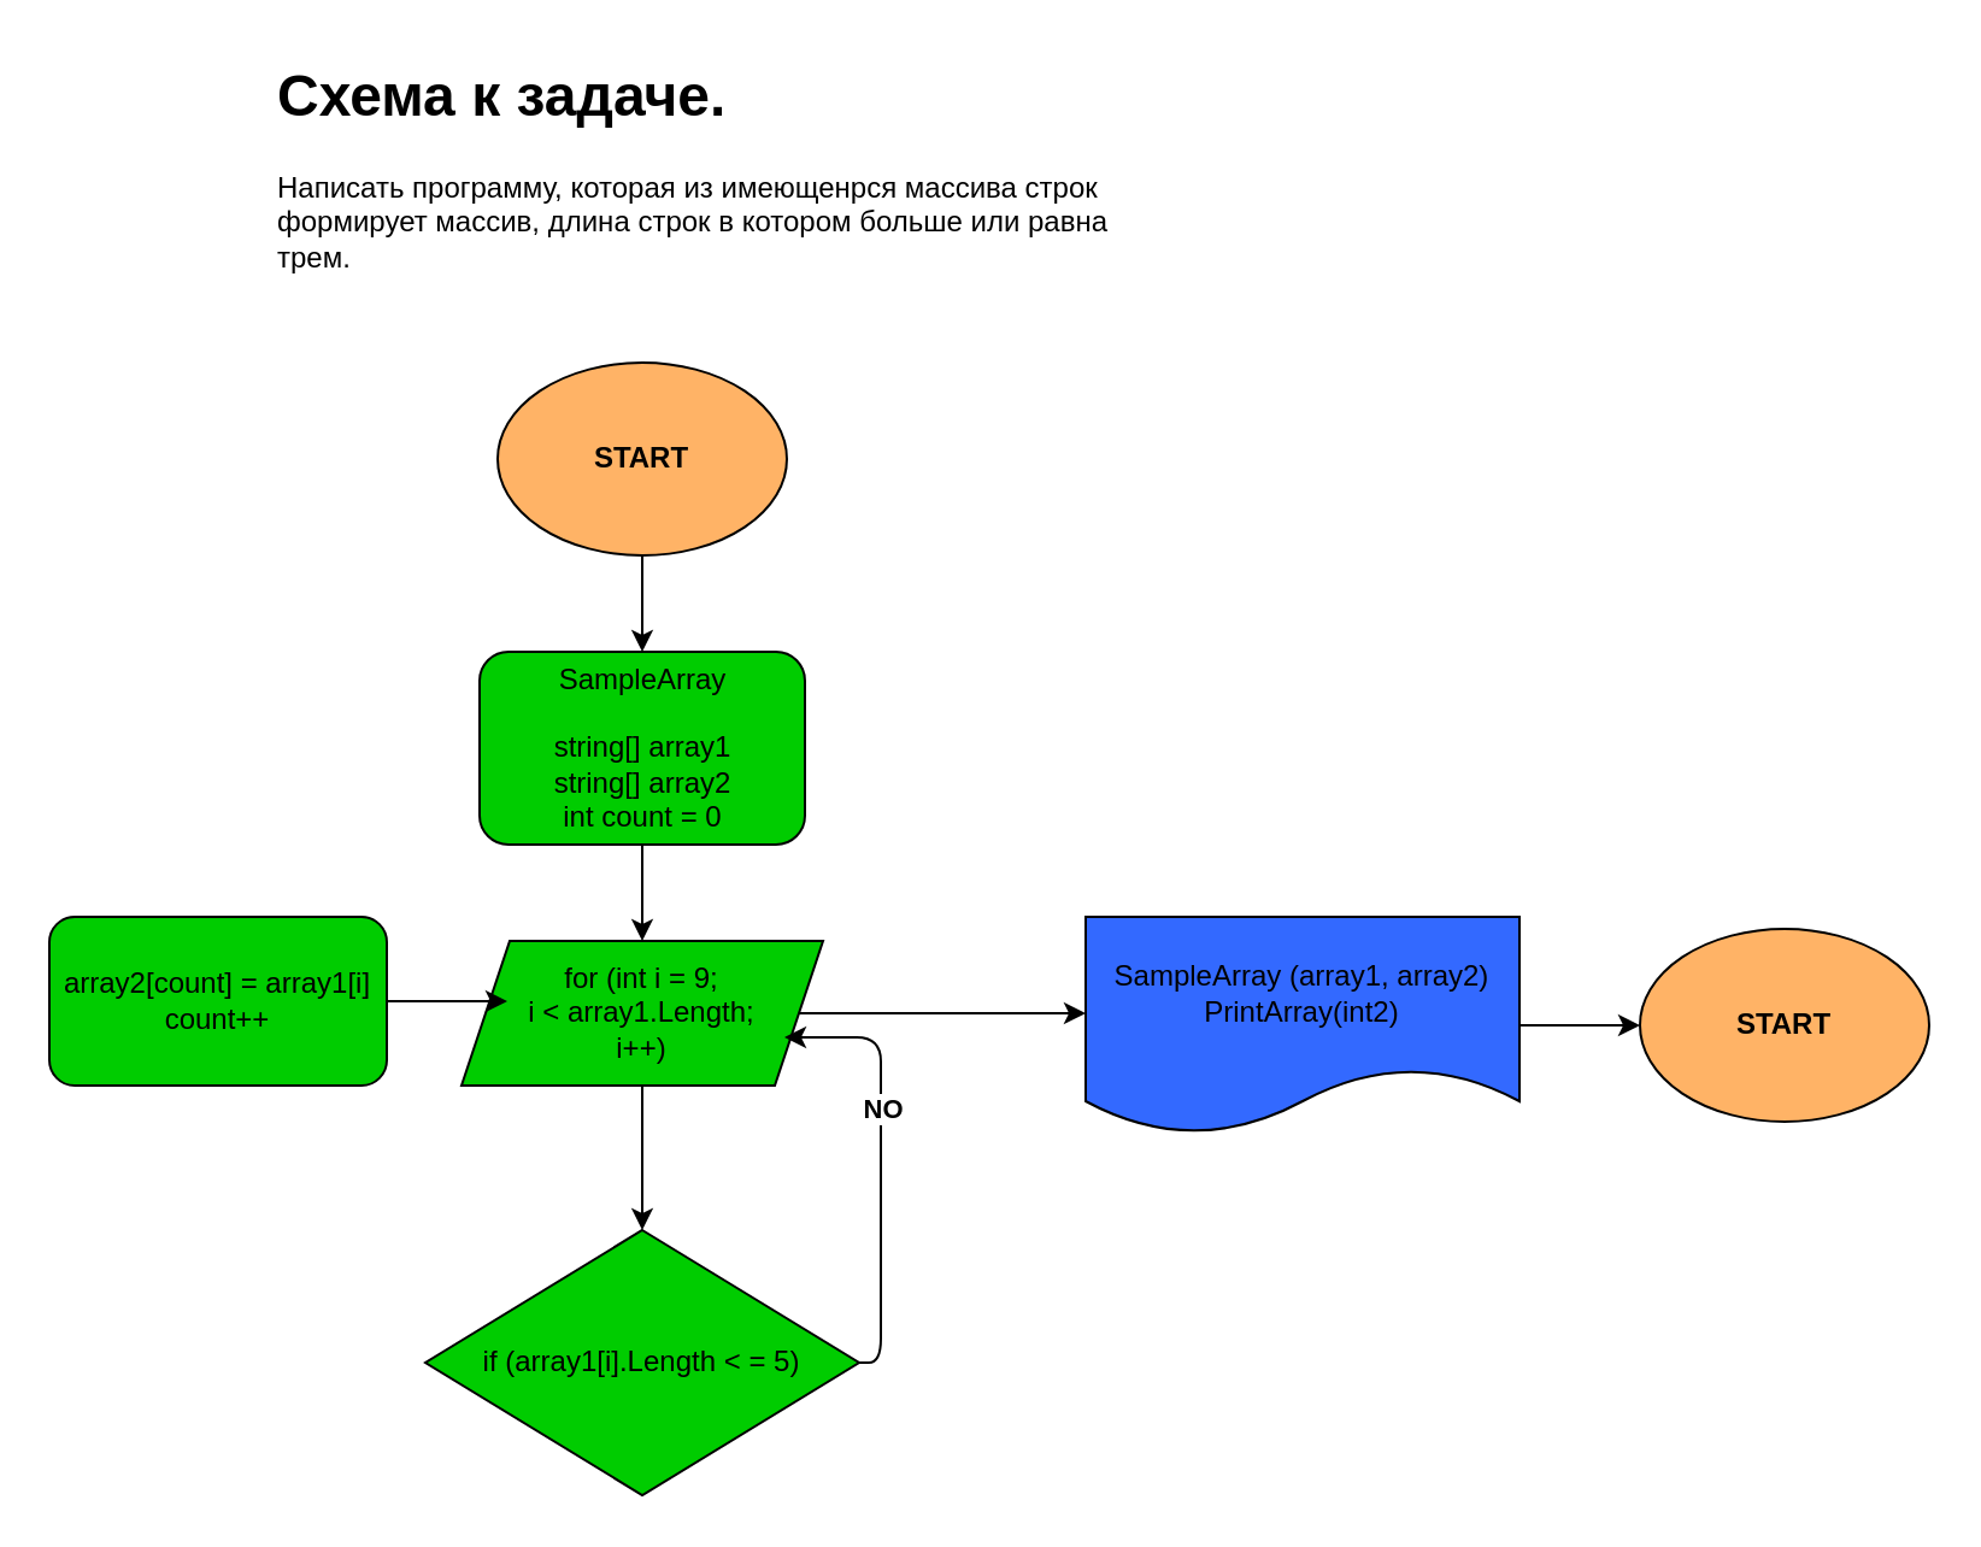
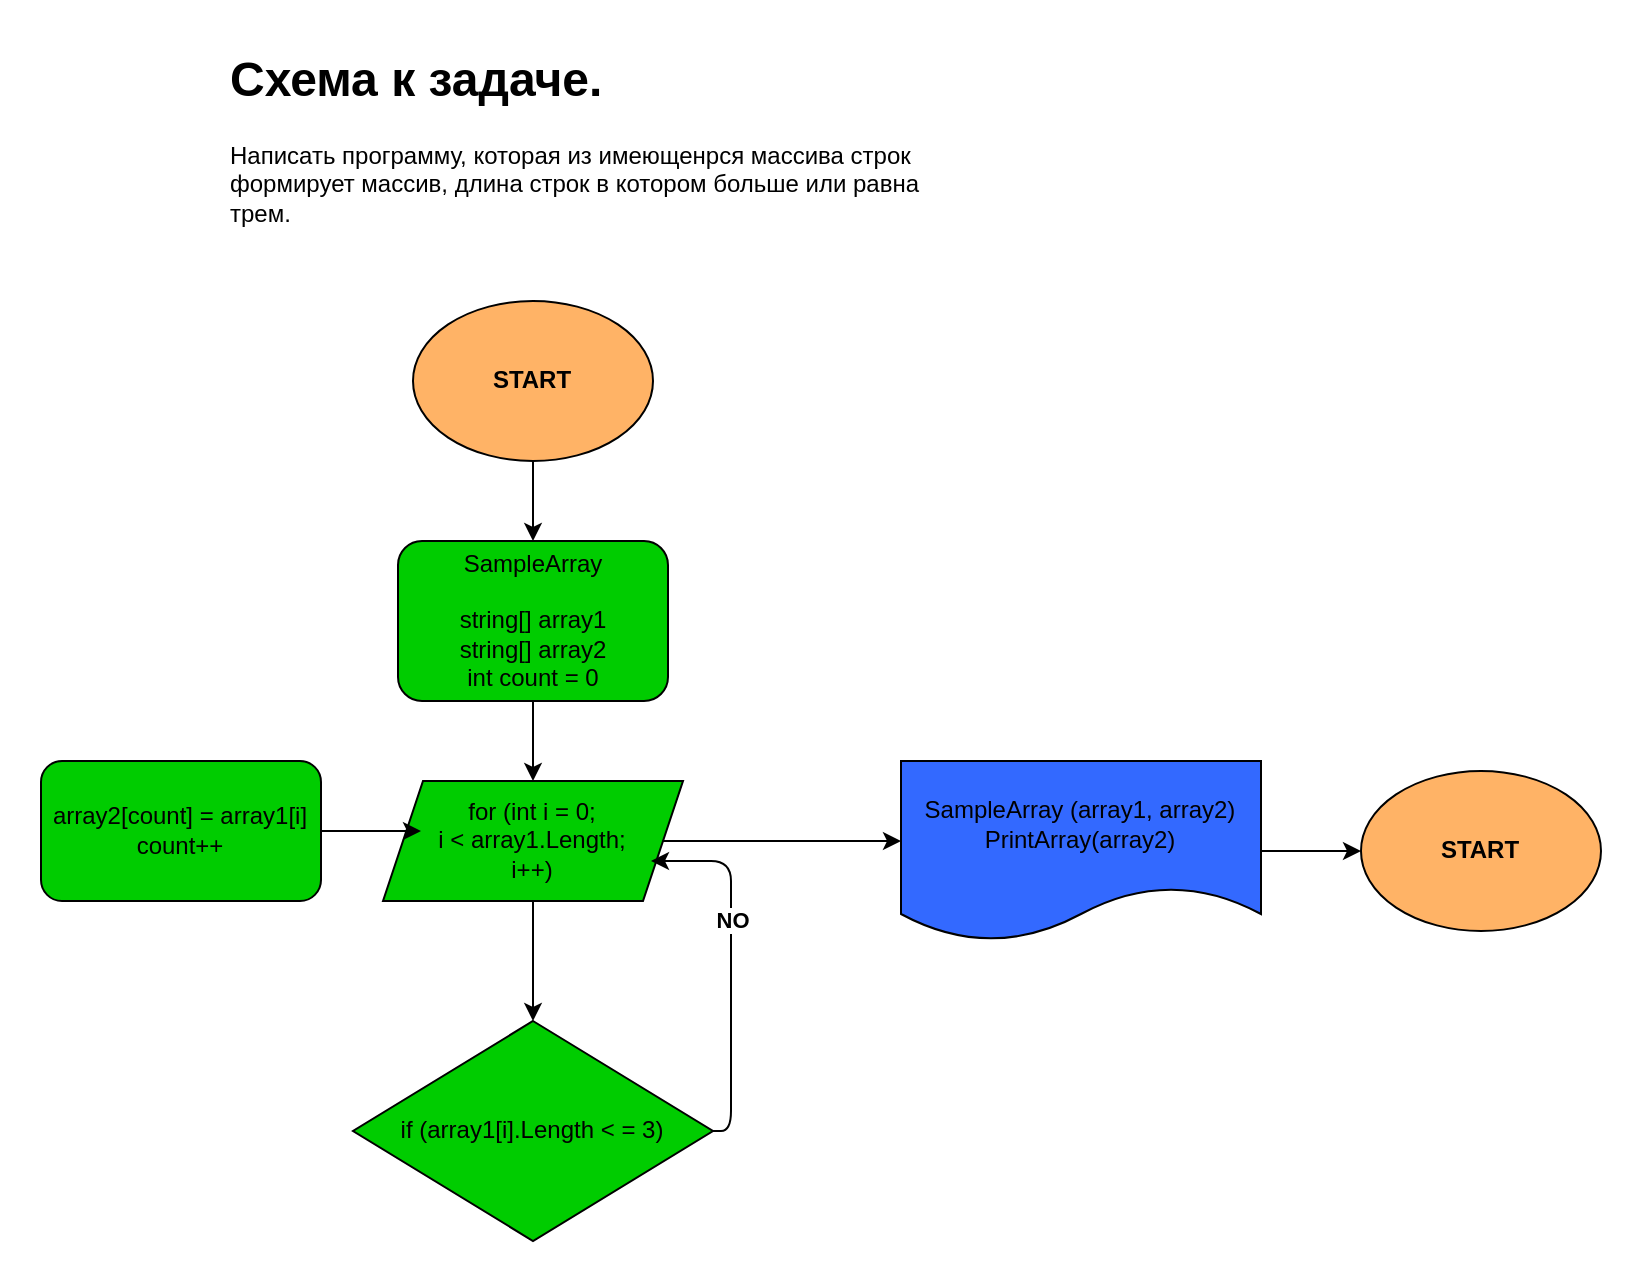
- <mxCell id="16" value="SampleArray (array1, array2)&lt;br&gt;PrintArray(int2)" style="shape=document;whiteSpace=wrap;html=1;boundedLbl=1;fillColor=#3369FF;" parent="1" vertex="1"><mxGeometry x="450" y="380" width="180" height="90" as="geometry" /></mxCell>
+ <mxCell id="16" value="SampleArray (array1, array2)&lt;br&gt;PrintArray(array2)" style="shape=document;whiteSpace=wrap;html=1;boundedLbl=1;fillColor=#3369FF;" parent="1" vertex="1"><mxGeometry x="450" y="380" width="180" height="90" as="geometry" /></mxCell>
- <mxCell id="9" value="for (int i = 9;&lt;br&gt;i &amp;lt; array1.Length;&lt;br&gt;i++)" style="shape=parallelogram;perimeter=parallelogramPerimeter;whiteSpace=wrap;html=1;fixedSize=1;fillColor=#00CC00;" parent="1" vertex="1"><mxGeometry x="191" y="390" width="150" height="60" as="geometry" /></mxCell>
+ <mxCell id="9" value="for (int i = 0;&lt;br&gt;i &amp;lt; array1.Length;&lt;br&gt;i++)" style="shape=parallelogram;perimeter=parallelogramPerimeter;whiteSpace=wrap;html=1;fixedSize=1;fillColor=#00CC00;" parent="1" vertex="1"><mxGeometry x="191" y="390" width="150" height="60" as="geometry" /></mxCell>
- <mxCell id="12" value="if (array1[i].Length &amp;lt; = 5)" style="rhombus;whiteSpace=wrap;html=1;fillColor=#00CC00;" parent="1" vertex="1"><mxGeometry x="176" y="510" width="180" height="110" as="geometry" /></mxCell>
+ <mxCell id="12" value="if (array1[i].Length &amp;lt; = 3)" style="rhombus;whiteSpace=wrap;html=1;fillColor=#00CC00;" parent="1" vertex="1"><mxGeometry x="176" y="510" width="180" height="110" as="geometry" /></mxCell>
